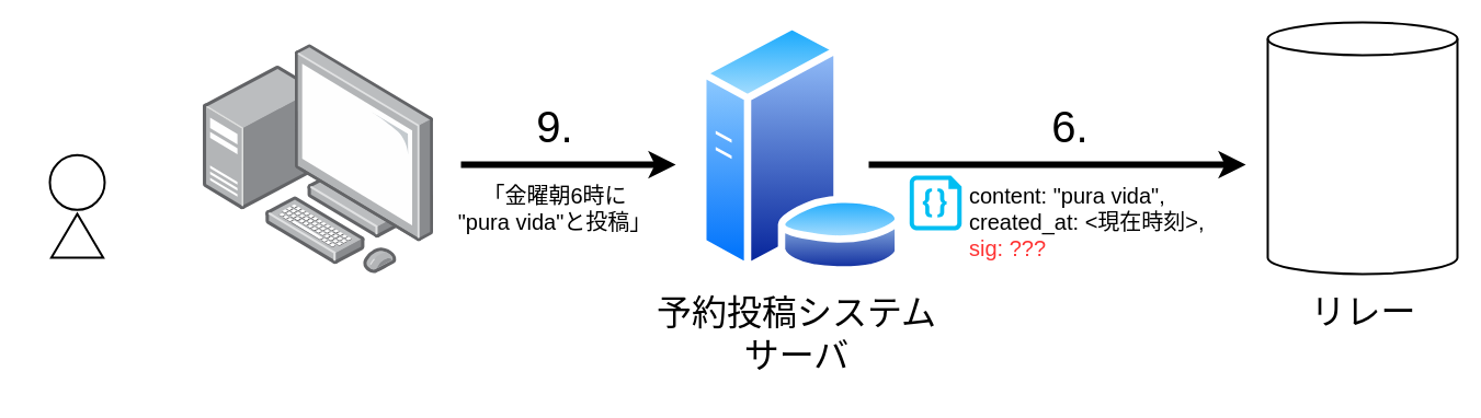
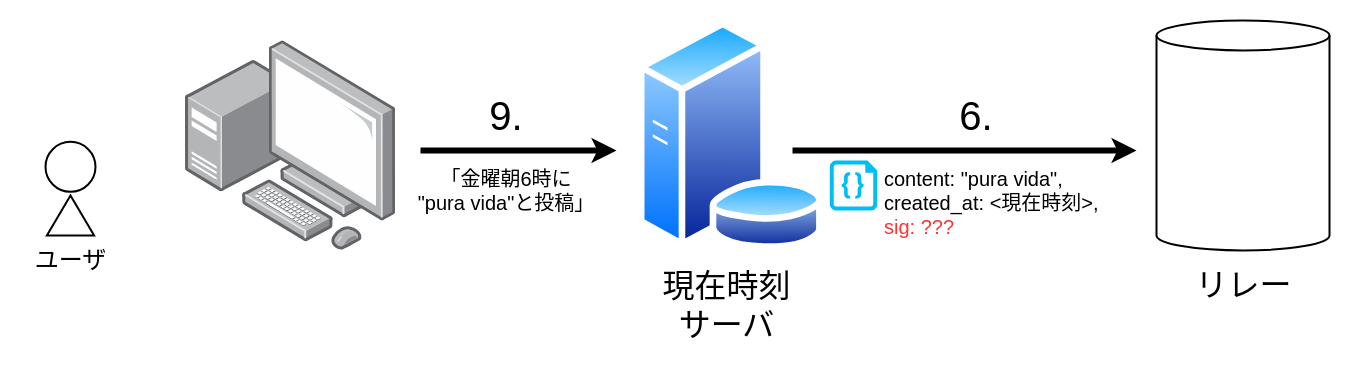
+ <mxCell id="14" value="ユーザ" style="text;html=1;align=center;verticalAlign=middle;resizable=0;points=[];autosize=1;strokeColor=none;fillColor=none;fontSize=24;strokeWidth=2;" parent="1" vertex="1"><mxGeometry x="20" y="240" width="100" height="40" as="geometry" /></mxCell>
- <mxCell id="7" value="予約投稿システム&lt;br style=&quot;font-size: 32px;&quot;&gt;サーバ" style="text;html=1;align=center;verticalAlign=middle;resizable=0;points=[];autosize=1;strokeColor=none;fillColor=none;fontSize=32;strokeWidth=2;" parent="5" vertex="1"><mxGeometry x="30" y="240" width="280" height="90" as="geometry" /></mxCell>
+ <mxCell id="7" value="現在時刻&lt;br style=&quot;font-size: 32px;&quot;&gt;サーバ" style="text;html=1;align=center;verticalAlign=middle;resizable=0;points=[];autosize=1;strokeColor=none;fillColor=none;fontSize=32;strokeWidth=2;" parent="5" vertex="1"><mxGeometry x="30" y="240" width="280" height="90" as="geometry" /></mxCell>
